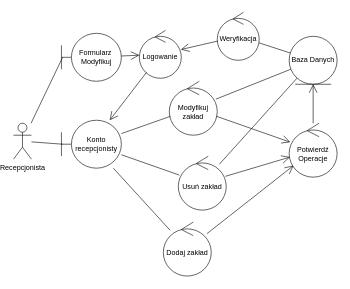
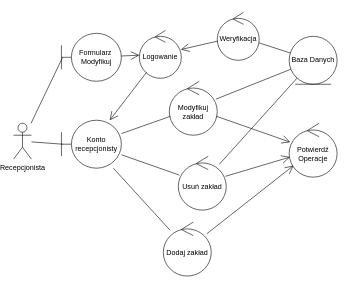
- <mxCell id="21" value="" style="endArrow=open;endFill=1;endSize=12;html=1;rounded=0;" edge="1" parent="1" source="8" target="4"><mxGeometry width="160" relative="1" as="geometry"><mxPoint x="680" y="140" as="sourcePoint" /><mxPoint x="840" y="140" as="targetPoint" /></mxGeometry></mxCell>
